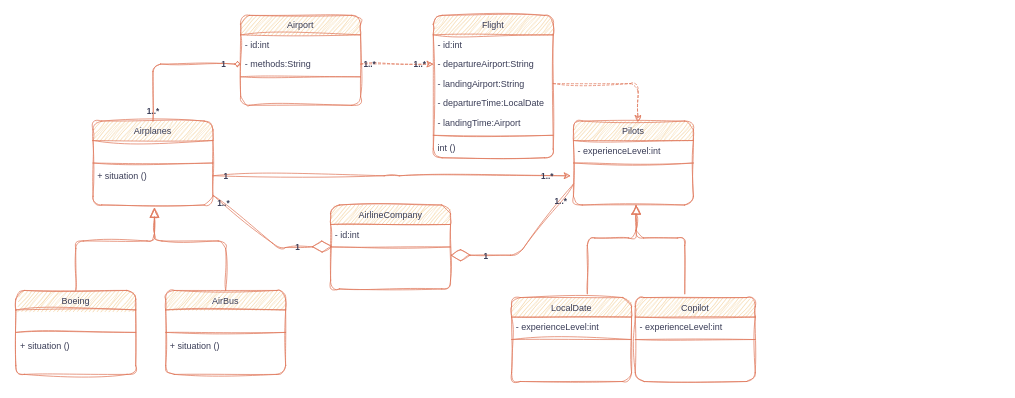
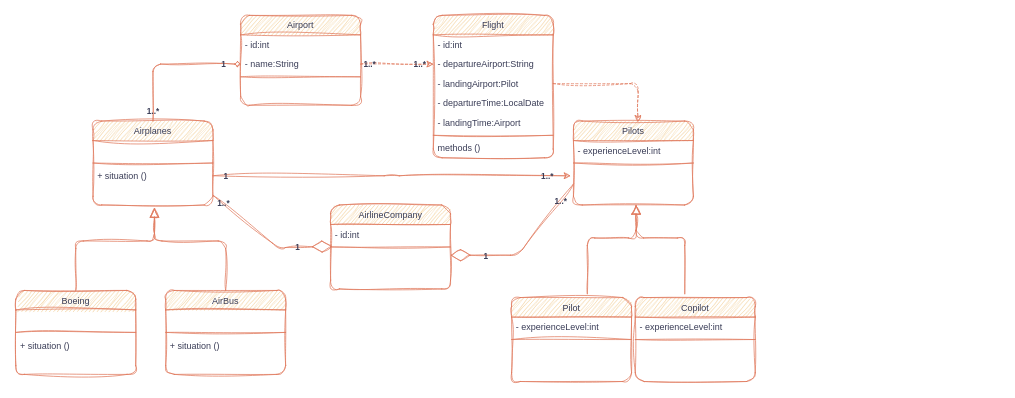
- <mxCell id="4" value="- methods:String" style="text;align=left;verticalAlign=top;spacingLeft=4;spacingRight=4;overflow=hidden;rotatable=0;points=[[0,0.5],[1,0.5]];portConstraint=eastwest;rounded=1;shadow=0;html=0;labelBackgroundColor=none;fontColor=#393C56;sketch=1;curveFitting=1;jiggle=2;" vertex="1" parent="2"><mxGeometry y="52" width="160" height="26" as="geometry" /></mxCell>
+ <mxCell id="4" value="- name:String" style="text;align=left;verticalAlign=top;spacingLeft=4;spacingRight=4;overflow=hidden;rotatable=0;points=[[0,0.5],[1,0.5]];portConstraint=eastwest;rounded=1;shadow=0;html=0;labelBackgroundColor=none;fontColor=#393C56;sketch=1;curveFitting=1;jiggle=2;" vertex="1" parent="2"><mxGeometry y="52" width="160" height="26" as="geometry" /></mxCell>
- <mxCell id="9" value="- landingAirport:String&#10;" style="text;align=left;verticalAlign=top;spacingLeft=4;spacingRight=4;overflow=hidden;rotatable=0;points=[[0,0.5],[1,0.5]];portConstraint=eastwest;rounded=1;labelBackgroundColor=none;fontColor=#393C56;sketch=1;curveFitting=1;jiggle=2;" vertex="1" parent="6"><mxGeometry y="78" width="160" height="26" as="geometry" /></mxCell>
+ <mxCell id="9" value="- landingAirport:Pilot&#10;" style="text;align=left;verticalAlign=top;spacingLeft=4;spacingRight=4;overflow=hidden;rotatable=0;points=[[0,0.5],[1,0.5]];portConstraint=eastwest;rounded=1;labelBackgroundColor=none;fontColor=#393C56;sketch=1;curveFitting=1;jiggle=2;" vertex="1" parent="6"><mxGeometry y="78" width="160" height="26" as="geometry" /></mxCell>
- <mxCell id="13" value="int ()" style="text;align=left;verticalAlign=top;spacingLeft=4;spacingRight=4;overflow=hidden;rotatable=0;points=[[0,0.5],[1,0.5]];portConstraint=eastwest;rounded=1;labelBackgroundColor=none;fontColor=#393C56;sketch=1;curveFitting=1;jiggle=2;" vertex="1" parent="6"><mxGeometry y="164" width="160" height="26" as="geometry" /></mxCell>
+ <mxCell id="13" value="methods ()" style="text;align=left;verticalAlign=top;spacingLeft=4;spacingRight=4;overflow=hidden;rotatable=0;points=[[0,0.5],[1,0.5]];portConstraint=eastwest;rounded=1;labelBackgroundColor=none;fontColor=#393C56;sketch=1;curveFitting=1;jiggle=2;" vertex="1" parent="6"><mxGeometry y="164" width="160" height="26" as="geometry" /></mxCell>
- <mxCell id="41" value="LocalDate" style="swimlane;fontStyle=0;align=center;verticalAlign=top;childLayout=stackLayout;horizontal=1;startSize=26;horizontalStack=0;resizeParent=1;resizeLast=0;collapsible=1;marginBottom=0;rounded=1;shadow=0;strokeWidth=1;labelBackgroundColor=none;fillColor=#F2CC8F;strokeColor=#E07A5F;fontColor=#393C56;sketch=1;curveFitting=1;jiggle=2;" vertex="1" parent="1"><mxGeometry x="681.5" y="396.5" width="160" height="112" as="geometry"><mxRectangle x="230" y="140" width="160" height="26" as="alternateBounds" /></mxGeometry></mxCell>
+ <mxCell id="41" value="Pilot" style="swimlane;fontStyle=0;align=center;verticalAlign=top;childLayout=stackLayout;horizontal=1;startSize=26;horizontalStack=0;resizeParent=1;resizeLast=0;collapsible=1;marginBottom=0;rounded=1;shadow=0;strokeWidth=1;labelBackgroundColor=none;fillColor=#F2CC8F;strokeColor=#E07A5F;fontColor=#393C56;sketch=1;curveFitting=1;jiggle=2;" vertex="1" parent="1"><mxGeometry x="681.5" y="396.5" width="160" height="112" as="geometry"><mxRectangle x="230" y="140" width="160" height="26" as="alternateBounds" /></mxGeometry></mxCell>
